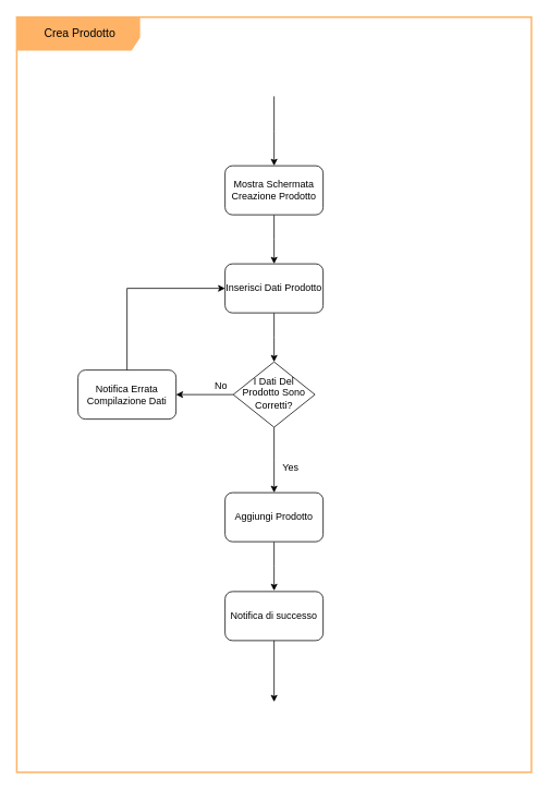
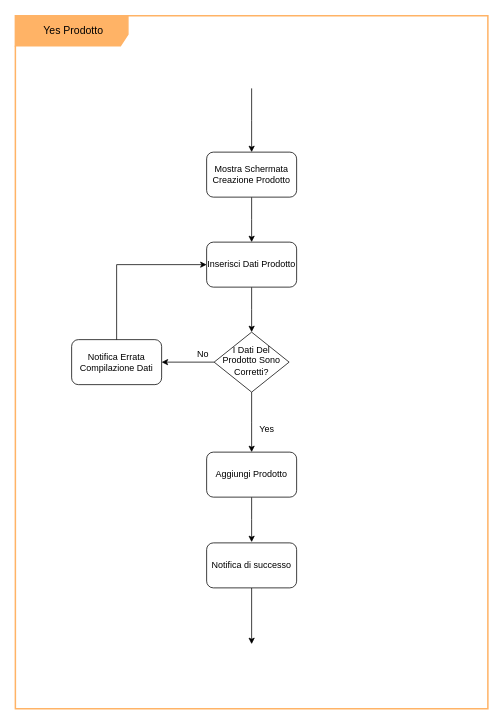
- <mxCell id="19" value="&lt;font style=&quot;font-size: 14px&quot;&gt;Crea Prodotto&lt;/font&gt;" style="shape=umlFrame;whiteSpace=wrap;html=1;width=150;height=40;boundedLbl=1;verticalAlign=middle;align=center;spacingLeft=5;fillColor=#FFB366;strokeColor=#FFB366;strokeWidth=2;" vertex="1" parent="1"><mxGeometry x="20" y="20" width="630" height="924" as="geometry" /></mxCell>
+ <mxCell id="19" value="&lt;font style=&quot;font-size: 14px&quot;&gt;Yes Prodotto&lt;/font&gt;" style="shape=umlFrame;whiteSpace=wrap;html=1;width=150;height=40;boundedLbl=1;verticalAlign=middle;align=center;spacingLeft=5;fillColor=#FFB366;strokeColor=#FFB366;strokeWidth=2;" vertex="1" parent="1"><mxGeometry x="20" y="20" width="630" height="924" as="geometry" /></mxCell>
